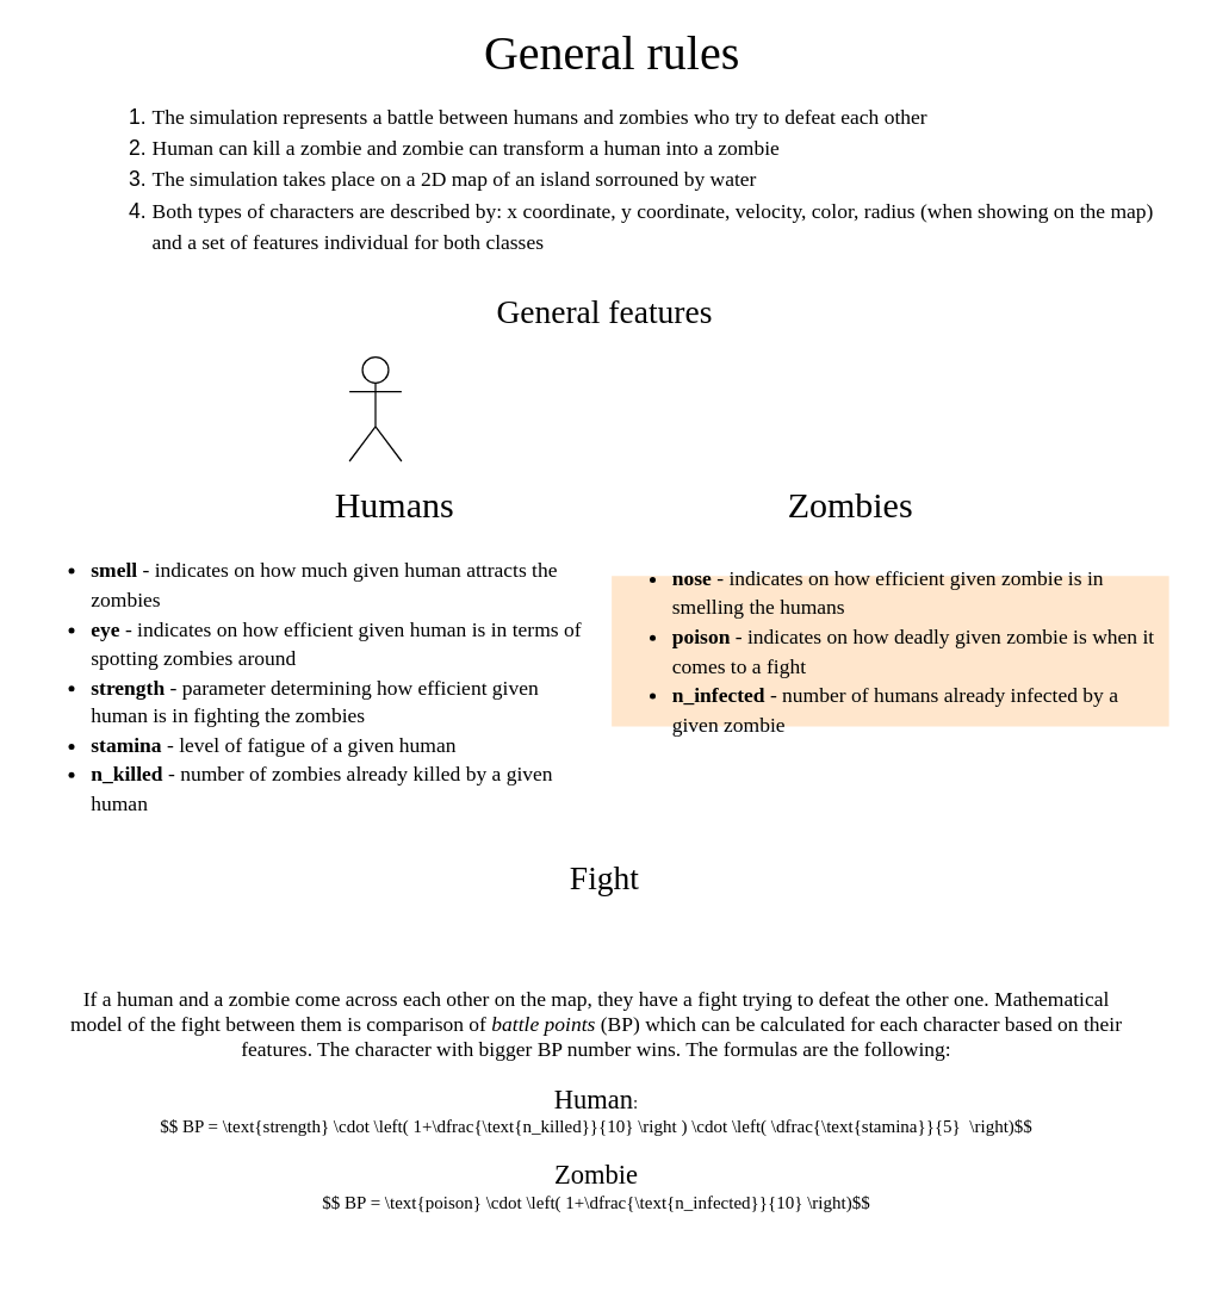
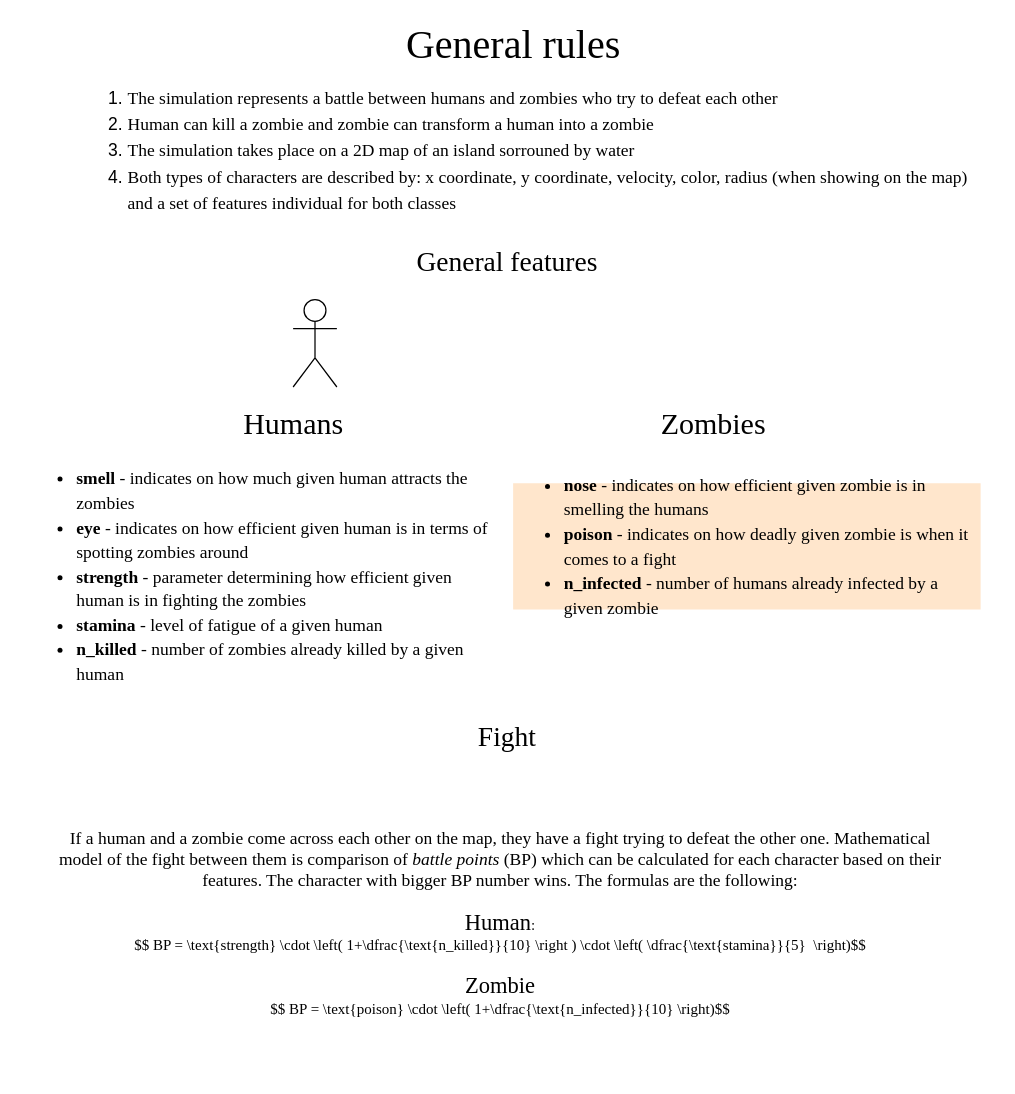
- <mxCell id="4" value="&lt;font face=&quot;Times New Roman&quot; style=&quot;font-size: 24px&quot;&gt;Humans&lt;/font&gt;" style="text;html=1;align=center;verticalAlign=middle;resizable=0;points=[];autosize=1;" parent="1" vertex="1"><mxGeometry x="214" y="329" width="100" height="20" as="geometry" /></mxCell>
+ <mxCell id="4" value="&lt;font face=&quot;Times New Roman&quot; style=&quot;font-size: 24px&quot;&gt;Humans&lt;/font&gt;" style="text;html=1;align=center;verticalAlign=middle;resizable=0;points=[];autosize=1;" parent="1" vertex="1"><mxGeometry x="184" y="329" width="100" height="20" as="geometry" /></mxCell>
